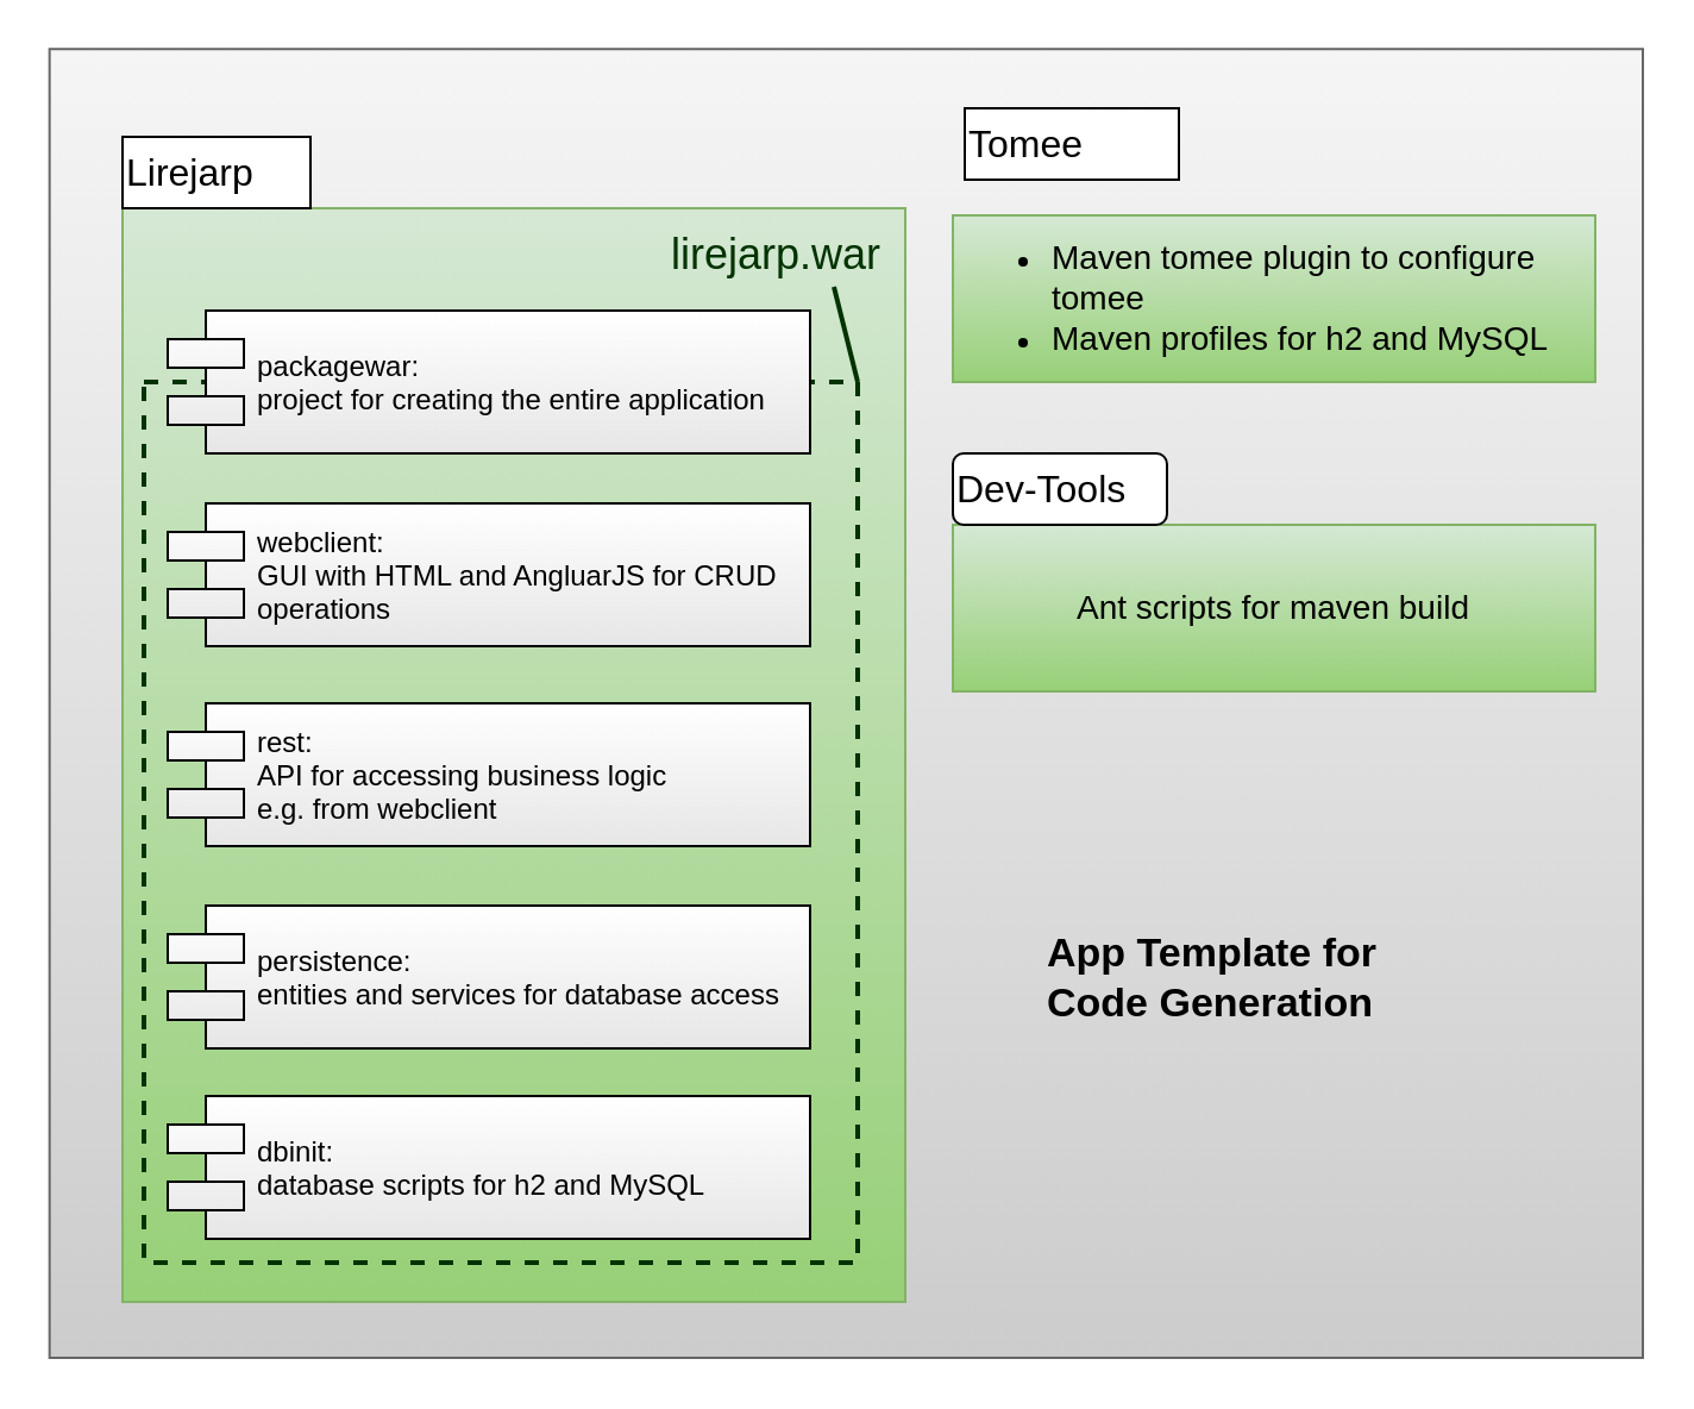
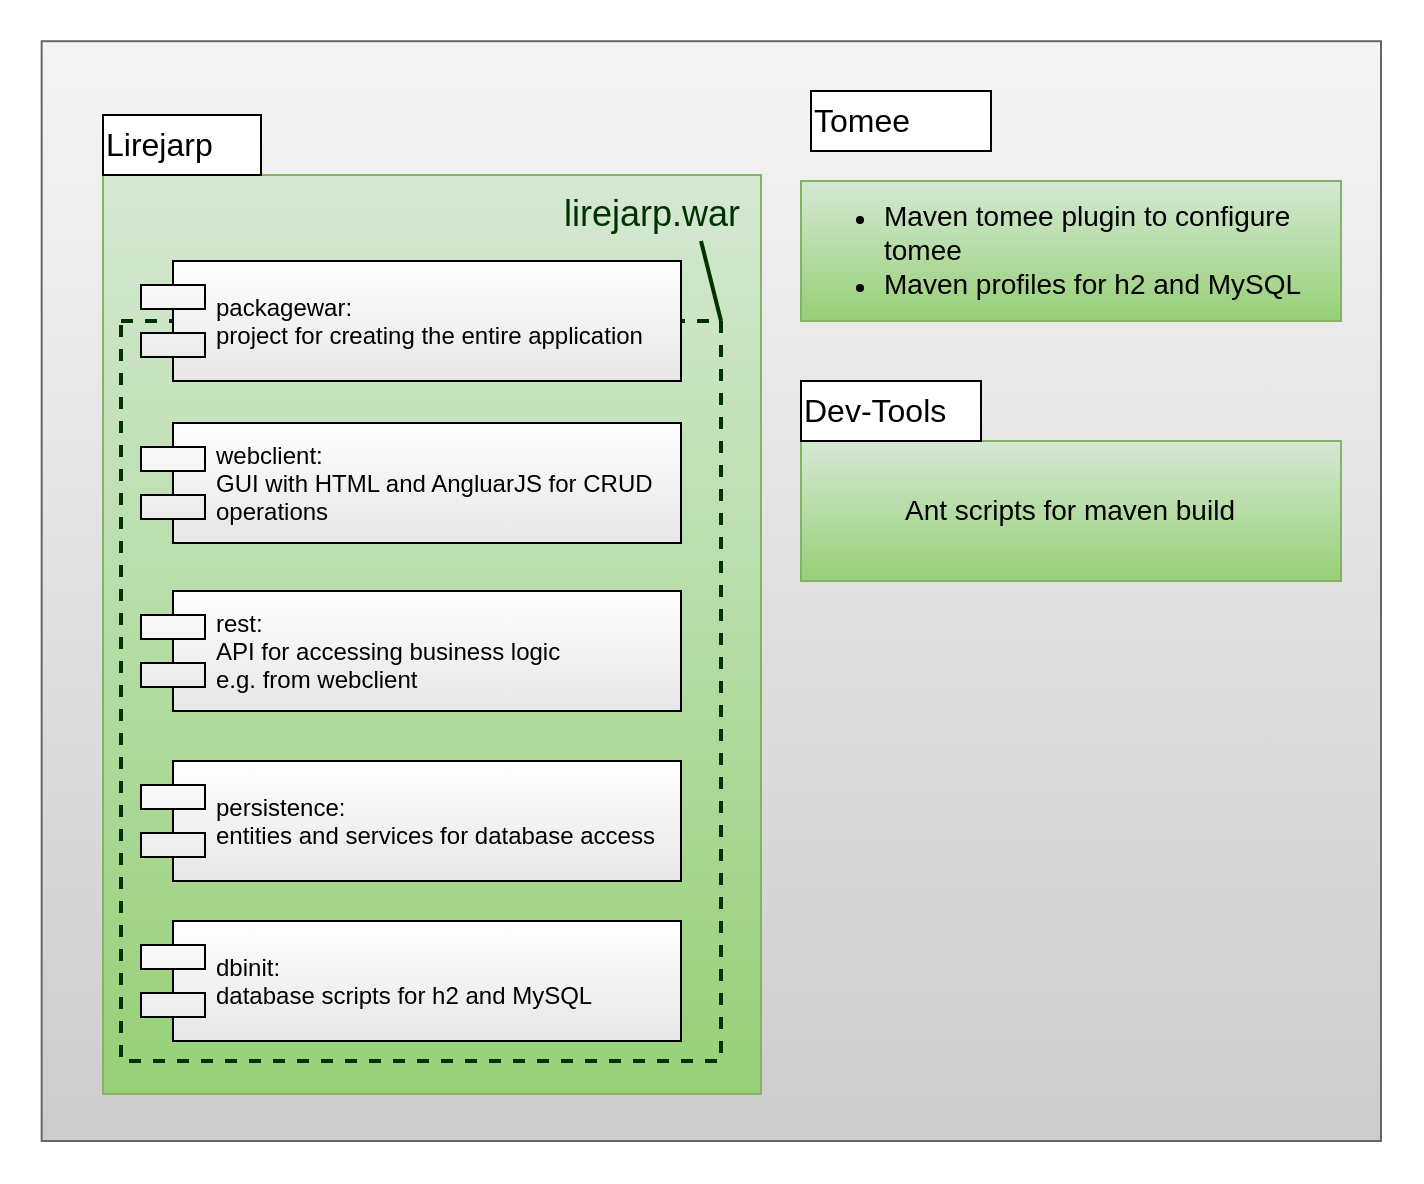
- <mxCell id="8" value="&lt;font style=&quot;font-size: 16px&quot;&gt;Dev-Tools&lt;/font&gt;" style="whiteSpace=wrap;html=1;fontFamily=Helvetica;fontSize=18;align=left;rounded=1;" vertex="1" parent="3"><mxGeometry x="400" y="190" width="90" height="30" as="geometry" /></mxCell>
+ <mxCell id="8" value="&lt;font style=&quot;font-size: 16px&quot;&gt;Dev-Tools&lt;/font&gt;" style="rounded=0;whiteSpace=wrap;html=1;fontFamily=Helvetica;fontSize=18;align=left;" vertex="1" parent="3"><mxGeometry x="400" y="190" width="90" height="30" as="geometry" /></mxCell>
- <mxCell id="12" value="&lt;h1 style=&quot;font-size: 17px&quot;&gt;&lt;font style=&quot;font-size: 17px&quot;&gt;App Template for Code Generation&lt;/font&gt;&lt;/h1&gt;" style="text;html=1;strokeColor=none;fillColor=none;spacing=5;spacingTop=-20;whiteSpace=wrap;overflow=hidden;rounded=0;dashed=1;fontFamily=Helvetica;fontSize=18;align=left;" vertex="1" parent="3"><mxGeometry x="435" y="390" width="190" height="120" as="geometry" /></mxCell>
